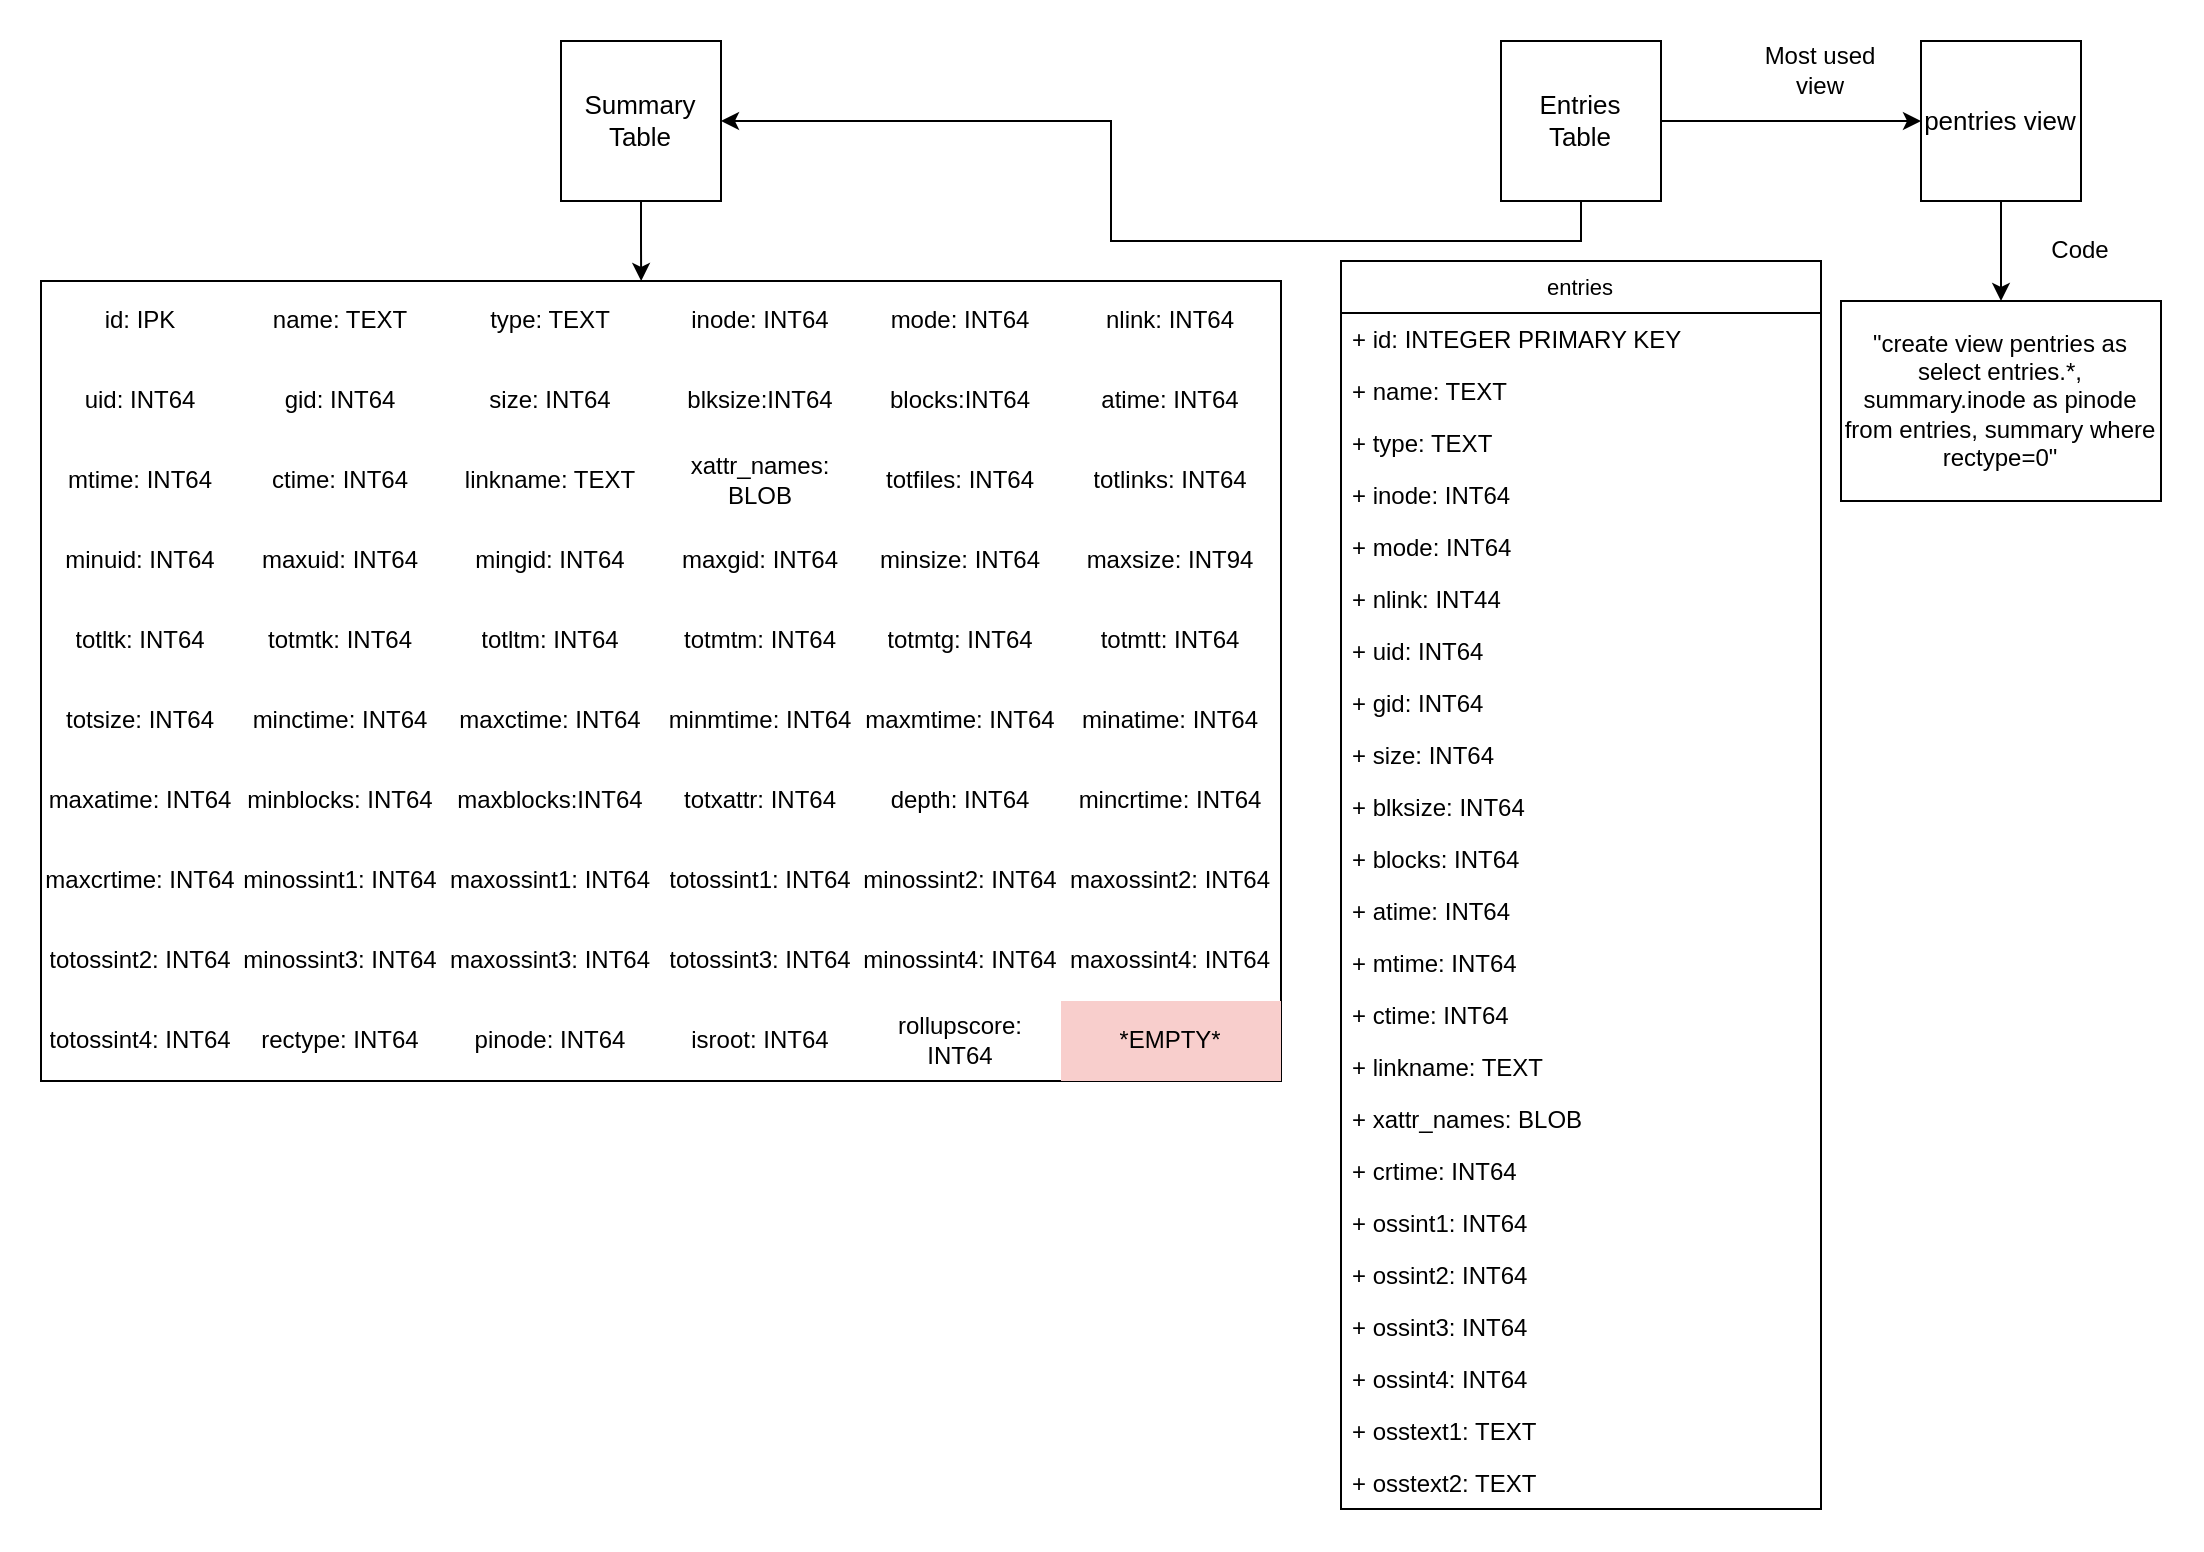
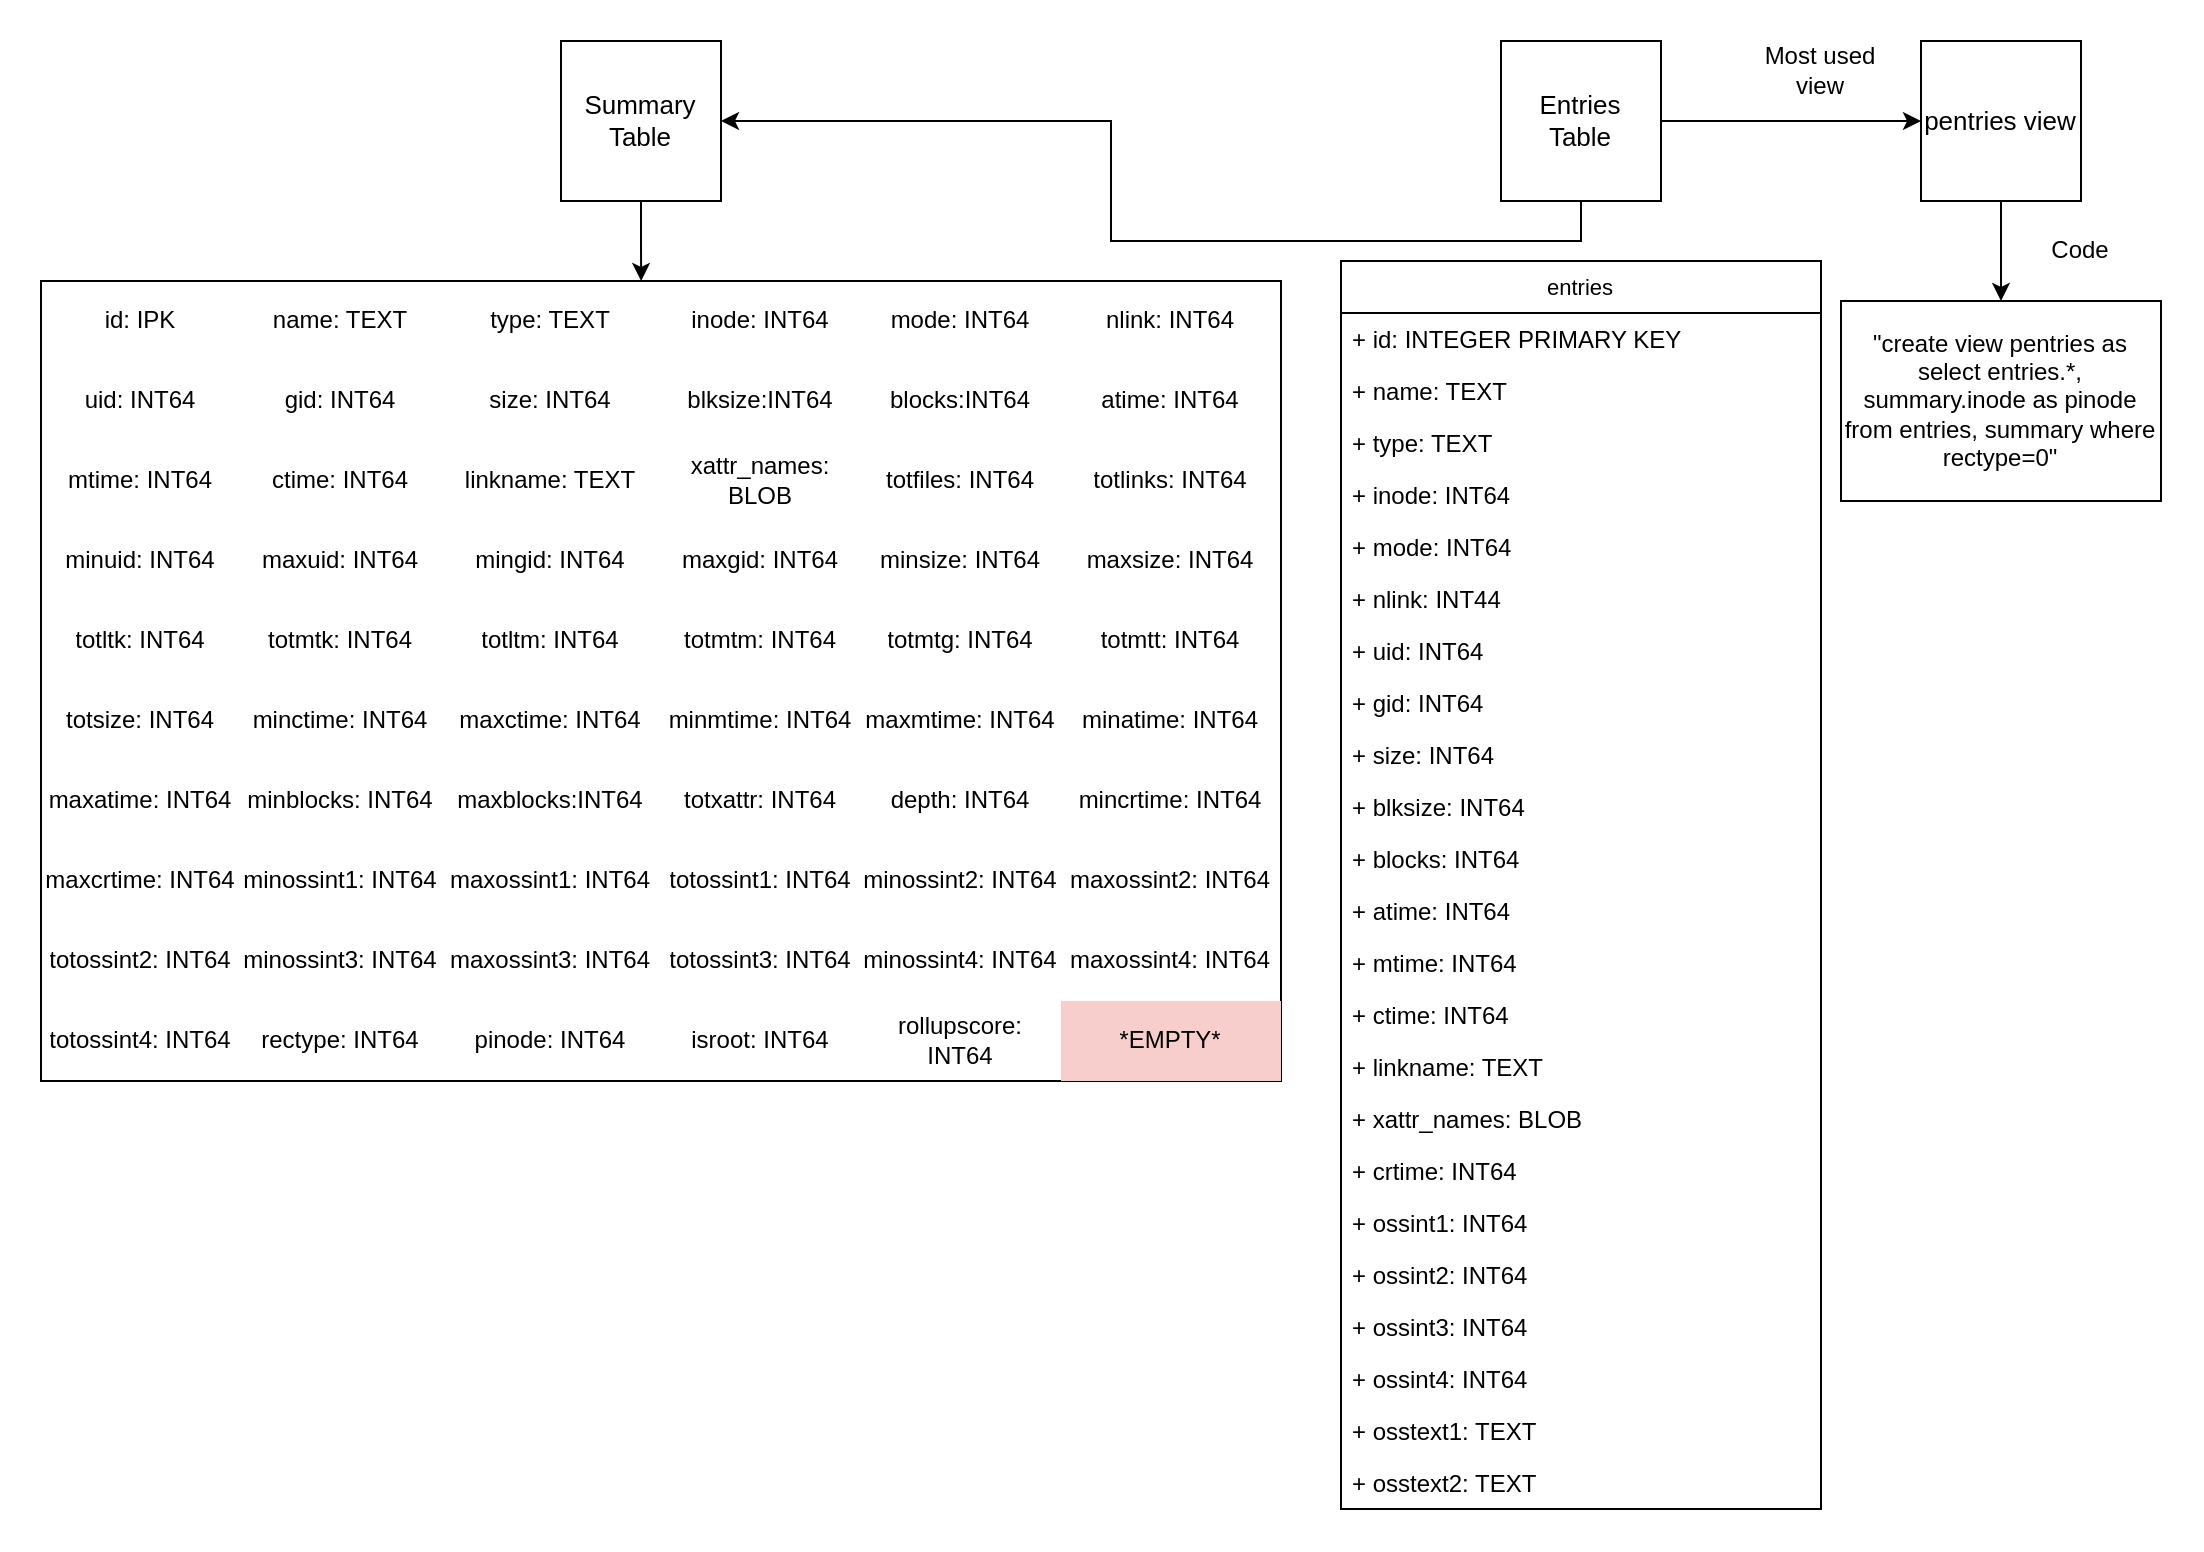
- <mxCell id="59" value="maxsize: INT94" style="shape=partialRectangle;html=1;whiteSpace=wrap;connectable=0;fillColor=none;top=0;left=0;bottom=0;right=0;overflow=hidden;fontSize=12;fontColor=#000000;" vertex="1" parent="53"><mxGeometry x="510" width="110" height="40" as="geometry"><mxRectangle width="110" height="40" as="alternateBounds" /></mxGeometry></mxCell>
+ <mxCell id="59" value="maxsize: INT64" style="shape=partialRectangle;html=1;whiteSpace=wrap;connectable=0;fillColor=none;top=0;left=0;bottom=0;right=0;overflow=hidden;fontSize=12;fontColor=#000000;" vertex="1" parent="53"><mxGeometry x="510" width="110" height="40" as="geometry"><mxRectangle width="110" height="40" as="alternateBounds" /></mxGeometry></mxCell>
